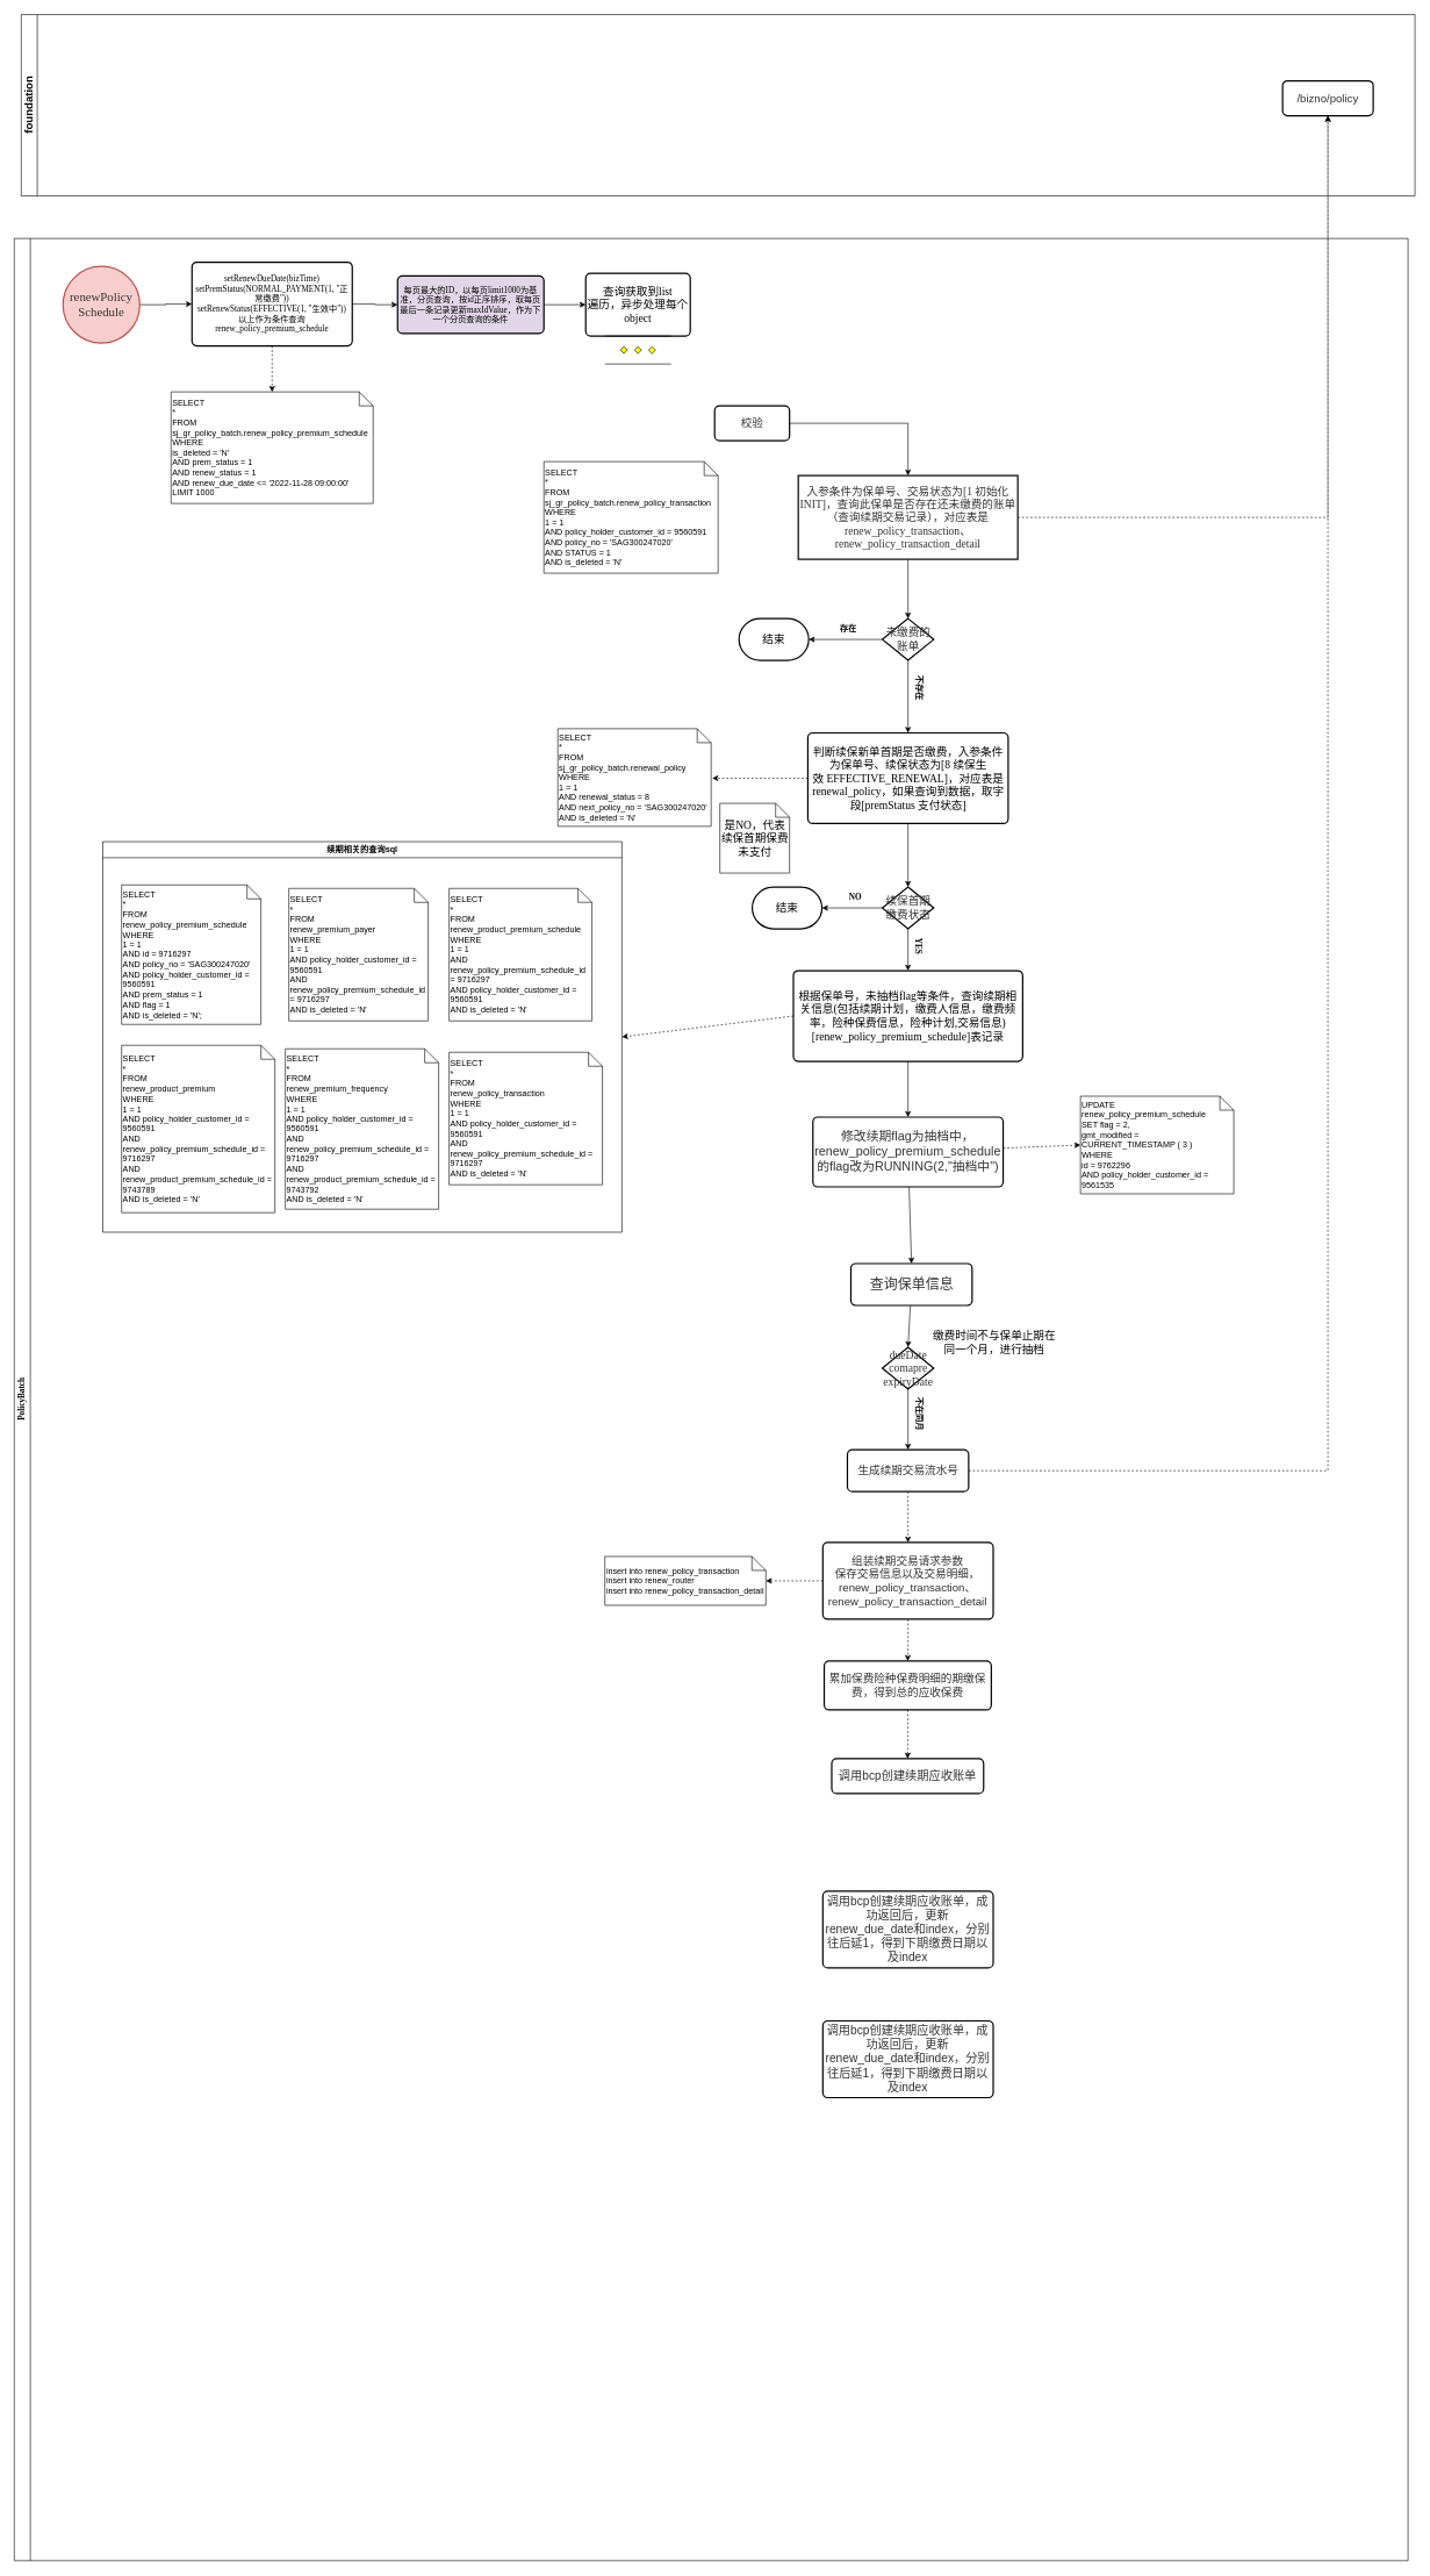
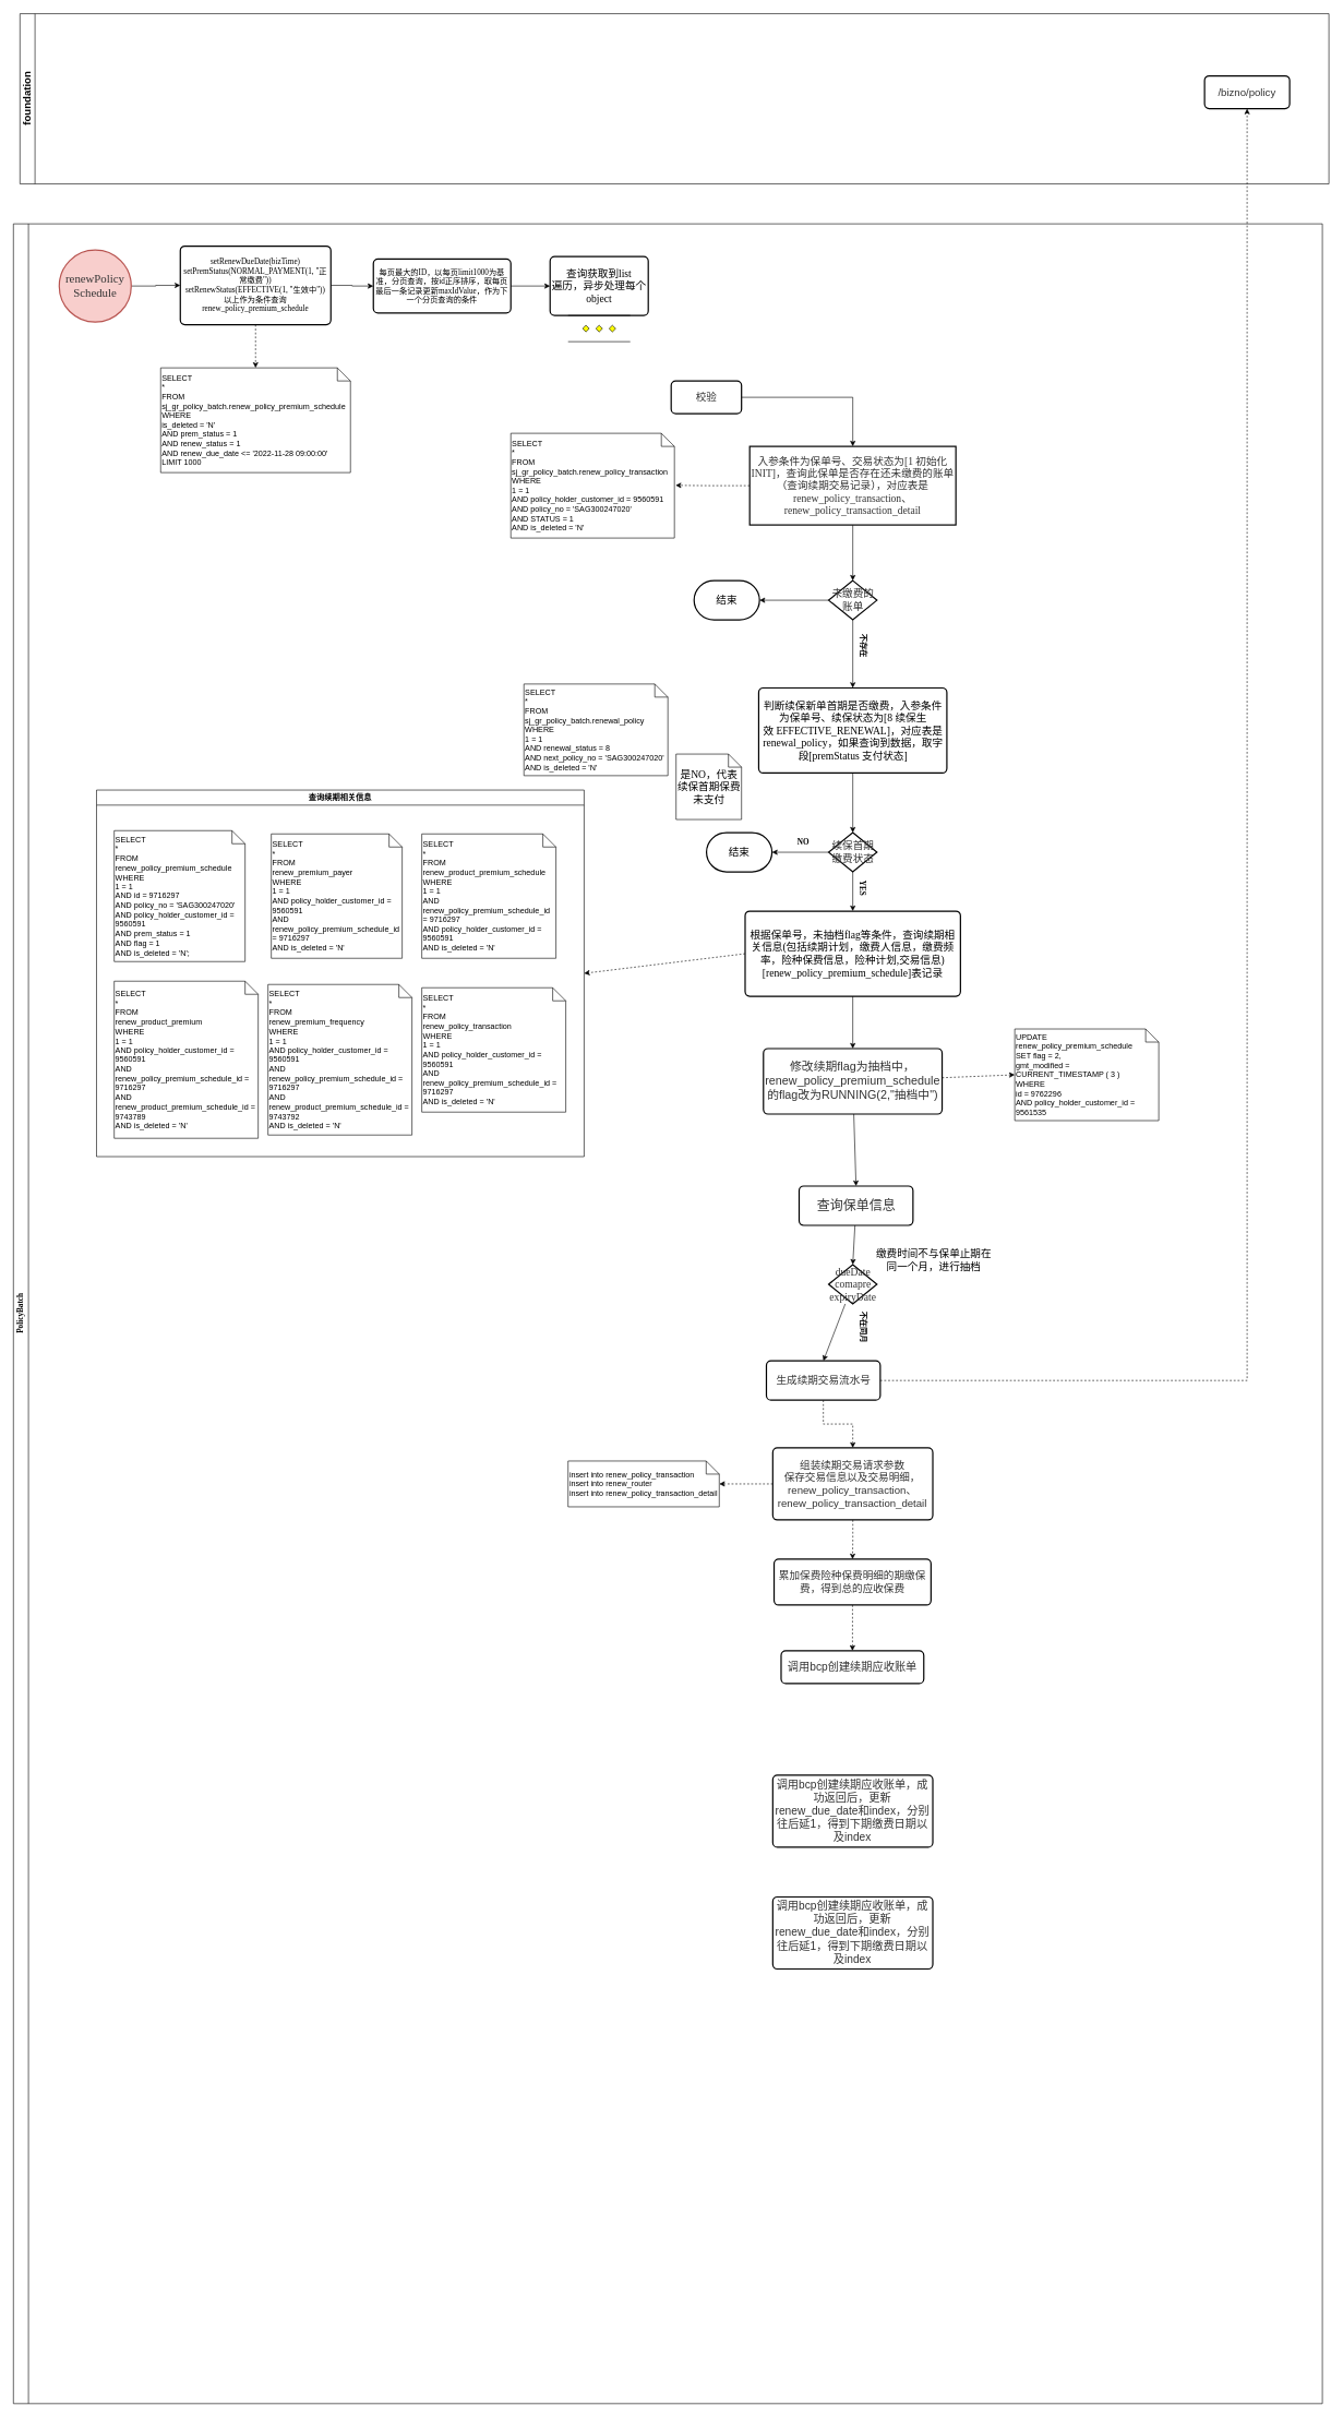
- <mxCell id="9" value="&lt;div class=&quot;mind-clipboard&quot;&gt;&lt;div class=&quot;mind-clipboard&quot;&gt;每页最大的ID，以每页limit1000为基准，分页查询，按id正序排序，取每页最后一条记录更新maxIdValue，作为下一个分页查询的条件&lt;br&gt;&lt;/div&gt;&lt;/div&gt;" style="rounded=1;whiteSpace=wrap;html=1;absoluteArcSize=1;arcSize=14;strokeWidth=2;fontFamily=Lucida Console;fillColor=#e1d5e7;" parent="2" vertex="1"><mxGeometry x="550" y="53.75" width="210" height="82.5" as="geometry" /></mxCell>
+ <mxCell id="9" value="&lt;div class=&quot;mind-clipboard&quot;&gt;&lt;div class=&quot;mind-clipboard&quot;&gt;每页最大的ID，以每页limit1000为基准，分页查询，按id正序排序，取每页最后一条记录更新maxIdValue，作为下一个分页查询的条件&lt;br&gt;&lt;/div&gt;&lt;/div&gt;" style="rounded=1;whiteSpace=wrap;html=1;absoluteArcSize=1;arcSize=14;strokeWidth=2;fontFamily=Lucida Console;" parent="2" vertex="1"><mxGeometry x="550" y="53.75" width="210" height="82.5" as="geometry" /></mxCell>
- <mxCell id="15" style="edgeStyle=orthogonalEdgeStyle;rounded=0;orthogonalLoop=1;jettySize=auto;html=1;dashed=1;" parent="2" source="16" target="68" edge="1"><mxGeometry relative="1" as="geometry"><mxPoint x="1020" y="400" as="targetPoint" /></mxGeometry></mxCell>
+ <mxCell id="15" style="edgeStyle=orthogonalEdgeStyle;rounded=0;orthogonalLoop=1;jettySize=auto;html=1;dashed=1;entryX=1.007;entryY=0.497;entryDx=0;entryDy=0;entryPerimeter=0;" parent="2" source="16" target="27" edge="1"><mxGeometry relative="1" as="geometry"><mxPoint x="1020" y="400" as="targetPoint" /></mxGeometry></mxCell>
- <mxCell id="21" value="存在" style="text;html=1;strokeColor=none;fillColor=none;align=center;verticalAlign=middle;whiteSpace=wrap;rounded=0;fontFamily=Lucida Console;fontStyle=1" parent="2" vertex="1"><mxGeometry x="1167" y="545" width="60" height="30" as="geometry" /></mxCell>
- <mxCell id="22" style="edgeStyle=orthogonalEdgeStyle;rounded=0;orthogonalLoop=1;jettySize=auto;html=1;entryX=1.007;entryY=0.507;entryDx=0;entryDy=0;entryPerimeter=0;dashed=1;" parent="2" source="24" target="28" edge="1"><mxGeometry relative="1" as="geometry" /></mxCell>
- <mxCell id="48" value="续期相关的查询sql" style="swimlane;whiteSpace=wrap;html=1;" vertex="1" parent="2"><mxGeometry x="127" y="865" width="745" height="560" as="geometry" /></mxCell>
+ <mxCell id="48" value="查询续期相关信息" style="swimlane;whiteSpace=wrap;html=1;" vertex="1" parent="2"><mxGeometry x="127" y="865" width="745" height="560" as="geometry" /></mxCell>
- <mxCell id="56" value="&lt;div style=&quot;font-size: 16px;&quot; class=&quot;mind-clipboard&quot;&gt;&lt;div class=&quot;mind-clipboard&quot;&gt;&lt;div&gt;&lt;span style=&quot;color: rgb(50, 50, 50); font-family: Arial; background-color: rgba(255, 255, 255, 0.01);&quot;&gt;生成续期交易流水号&lt;/span&gt;&lt;br&gt;&lt;/div&gt;&lt;/div&gt;&lt;/div&gt;" style="rounded=1;whiteSpace=wrap;html=1;absoluteArcSize=1;arcSize=14;strokeWidth=2;fontFamily=Lucida Console;" vertex="1" parent="2"><mxGeometry x="1195.51" y="1737" width="173.99" height="60" as="geometry" /></mxCell>
+ <mxCell id="56" value="&lt;div style=&quot;font-size: 16px;&quot; class=&quot;mind-clipboard&quot;&gt;&lt;div class=&quot;mind-clipboard&quot;&gt;&lt;div&gt;&lt;span style=&quot;color: rgb(50, 50, 50); font-family: Arial; background-color: rgba(255, 255, 255, 0.01);&quot;&gt;生成续期交易流水号&lt;/span&gt;&lt;br&gt;&lt;/div&gt;&lt;/div&gt;&lt;/div&gt;" style="rounded=1;whiteSpace=wrap;html=1;absoluteArcSize=1;arcSize=14;strokeWidth=2;fontFamily=Lucida Console;" vertex="1" parent="2"><mxGeometry x="1150.51" y="1737" width="173.99" height="60" as="geometry" /></mxCell>
